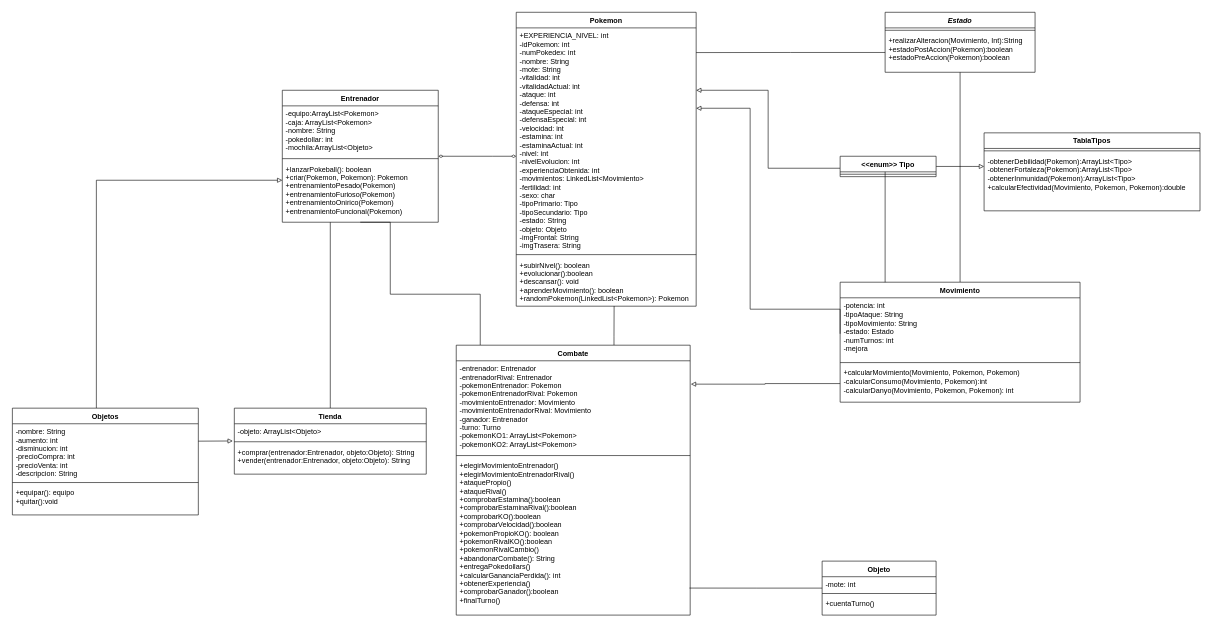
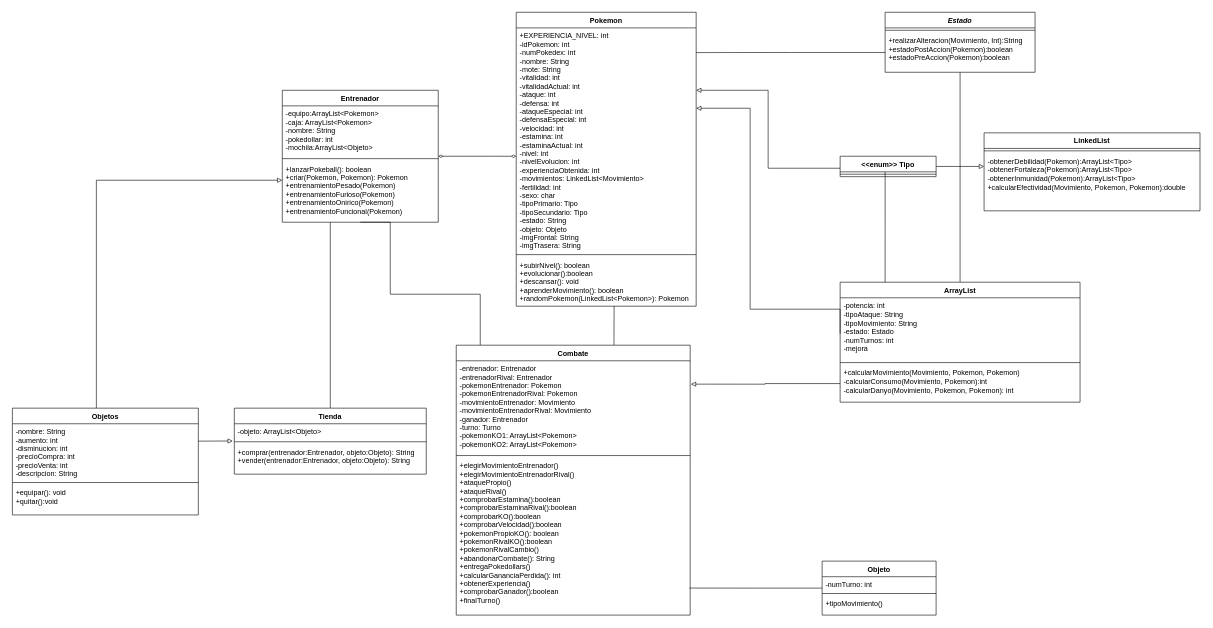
- <mxCell id="47" value="TablaTipos" style="swimlane;fontStyle=1;align=center;verticalAlign=top;childLayout=stackLayout;horizontal=1;startSize=26;horizontalStack=0;resizeParent=1;resizeParentMax=0;resizeLast=0;collapsible=1;marginBottom=0;whiteSpace=wrap;html=1;" vertex="1" parent="1"><mxGeometry x="1640" y="221" width="360" height="130" as="geometry" /></mxCell>
+ <mxCell id="47" value="LinkedList" style="swimlane;fontStyle=1;align=center;verticalAlign=top;childLayout=stackLayout;horizontal=1;startSize=26;horizontalStack=0;resizeParent=1;resizeParentMax=0;resizeLast=0;collapsible=1;marginBottom=0;whiteSpace=wrap;html=1;" vertex="1" parent="1"><mxGeometry x="1640" y="221" width="360" height="130" as="geometry" /></mxCell>
- <mxCell id="43" value="Movimiento" style="swimlane;fontStyle=1;align=center;verticalAlign=top;childLayout=stackLayout;horizontal=1;startSize=26;horizontalStack=0;resizeParent=1;resizeParentMax=0;resizeLast=0;collapsible=1;marginBottom=0;whiteSpace=wrap;html=1;" parent="1" vertex="1"><mxGeometry x="1400" y="470" width="400" height="200" as="geometry" /></mxCell>
+ <mxCell id="43" value="ArrayList" style="swimlane;fontStyle=1;align=center;verticalAlign=top;childLayout=stackLayout;horizontal=1;startSize=26;horizontalStack=0;resizeParent=1;resizeParentMax=0;resizeLast=0;collapsible=1;marginBottom=0;whiteSpace=wrap;html=1;" parent="1" vertex="1"><mxGeometry x="1400" y="470" width="400" height="200" as="geometry" /></mxCell>
- <mxCell id="36" value="+equipar(): equipo&#10;+quitar():void" style="text;strokeColor=none;fillColor=none;align=left;verticalAlign=top;spacingLeft=4;spacingRight=4;overflow=hidden;rotatable=0;points=[[0,0.5],[1,0.5]];portConstraint=eastwest;" parent="33" vertex="1"><mxGeometry y="128" width="310" height="50" as="geometry" /></mxCell>
+ <mxCell id="36" value="+equipar(): void&#10;+quitar():void" style="text;strokeColor=none;fillColor=none;align=left;verticalAlign=top;spacingLeft=4;spacingRight=4;overflow=hidden;rotatable=0;points=[[0,0.5],[1,0.5]];portConstraint=eastwest;" parent="33" vertex="1"><mxGeometry y="128" width="310" height="50" as="geometry" /></mxCell>
- <mxCell id="25" value="-mote: int" style="text;strokeColor=none;fillColor=none;align=left;verticalAlign=top;spacingLeft=4;spacingRight=4;overflow=hidden;rotatable=0;points=[[0,0.5],[1,0.5]];portConstraint=eastwest;" vertex="1" parent="24"><mxGeometry y="26" width="190" height="24" as="geometry" /></mxCell>
+ <mxCell id="25" value="-numTurno: int" style="text;strokeColor=none;fillColor=none;align=left;verticalAlign=top;spacingLeft=4;spacingRight=4;overflow=hidden;rotatable=0;points=[[0,0.5],[1,0.5]];portConstraint=eastwest;" vertex="1" parent="24"><mxGeometry y="26" width="190" height="24" as="geometry" /></mxCell>
- <mxCell id="27" value="+cuentaTurno()" style="text;strokeColor=none;fillColor=none;align=left;verticalAlign=top;spacingLeft=4;spacingRight=4;overflow=hidden;rotatable=0;points=[[0,0.5],[1,0.5]];portConstraint=eastwest;" parent="24" vertex="1"><mxGeometry y="58" width="190" height="32" as="geometry" /></mxCell>
+ <mxCell id="27" value="+tipoMovimiento()" style="text;strokeColor=none;fillColor=none;align=left;verticalAlign=top;spacingLeft=4;spacingRight=4;overflow=hidden;rotatable=0;points=[[0,0.5],[1,0.5]];portConstraint=eastwest;" parent="24" vertex="1"><mxGeometry y="58" width="190" height="32" as="geometry" /></mxCell>
